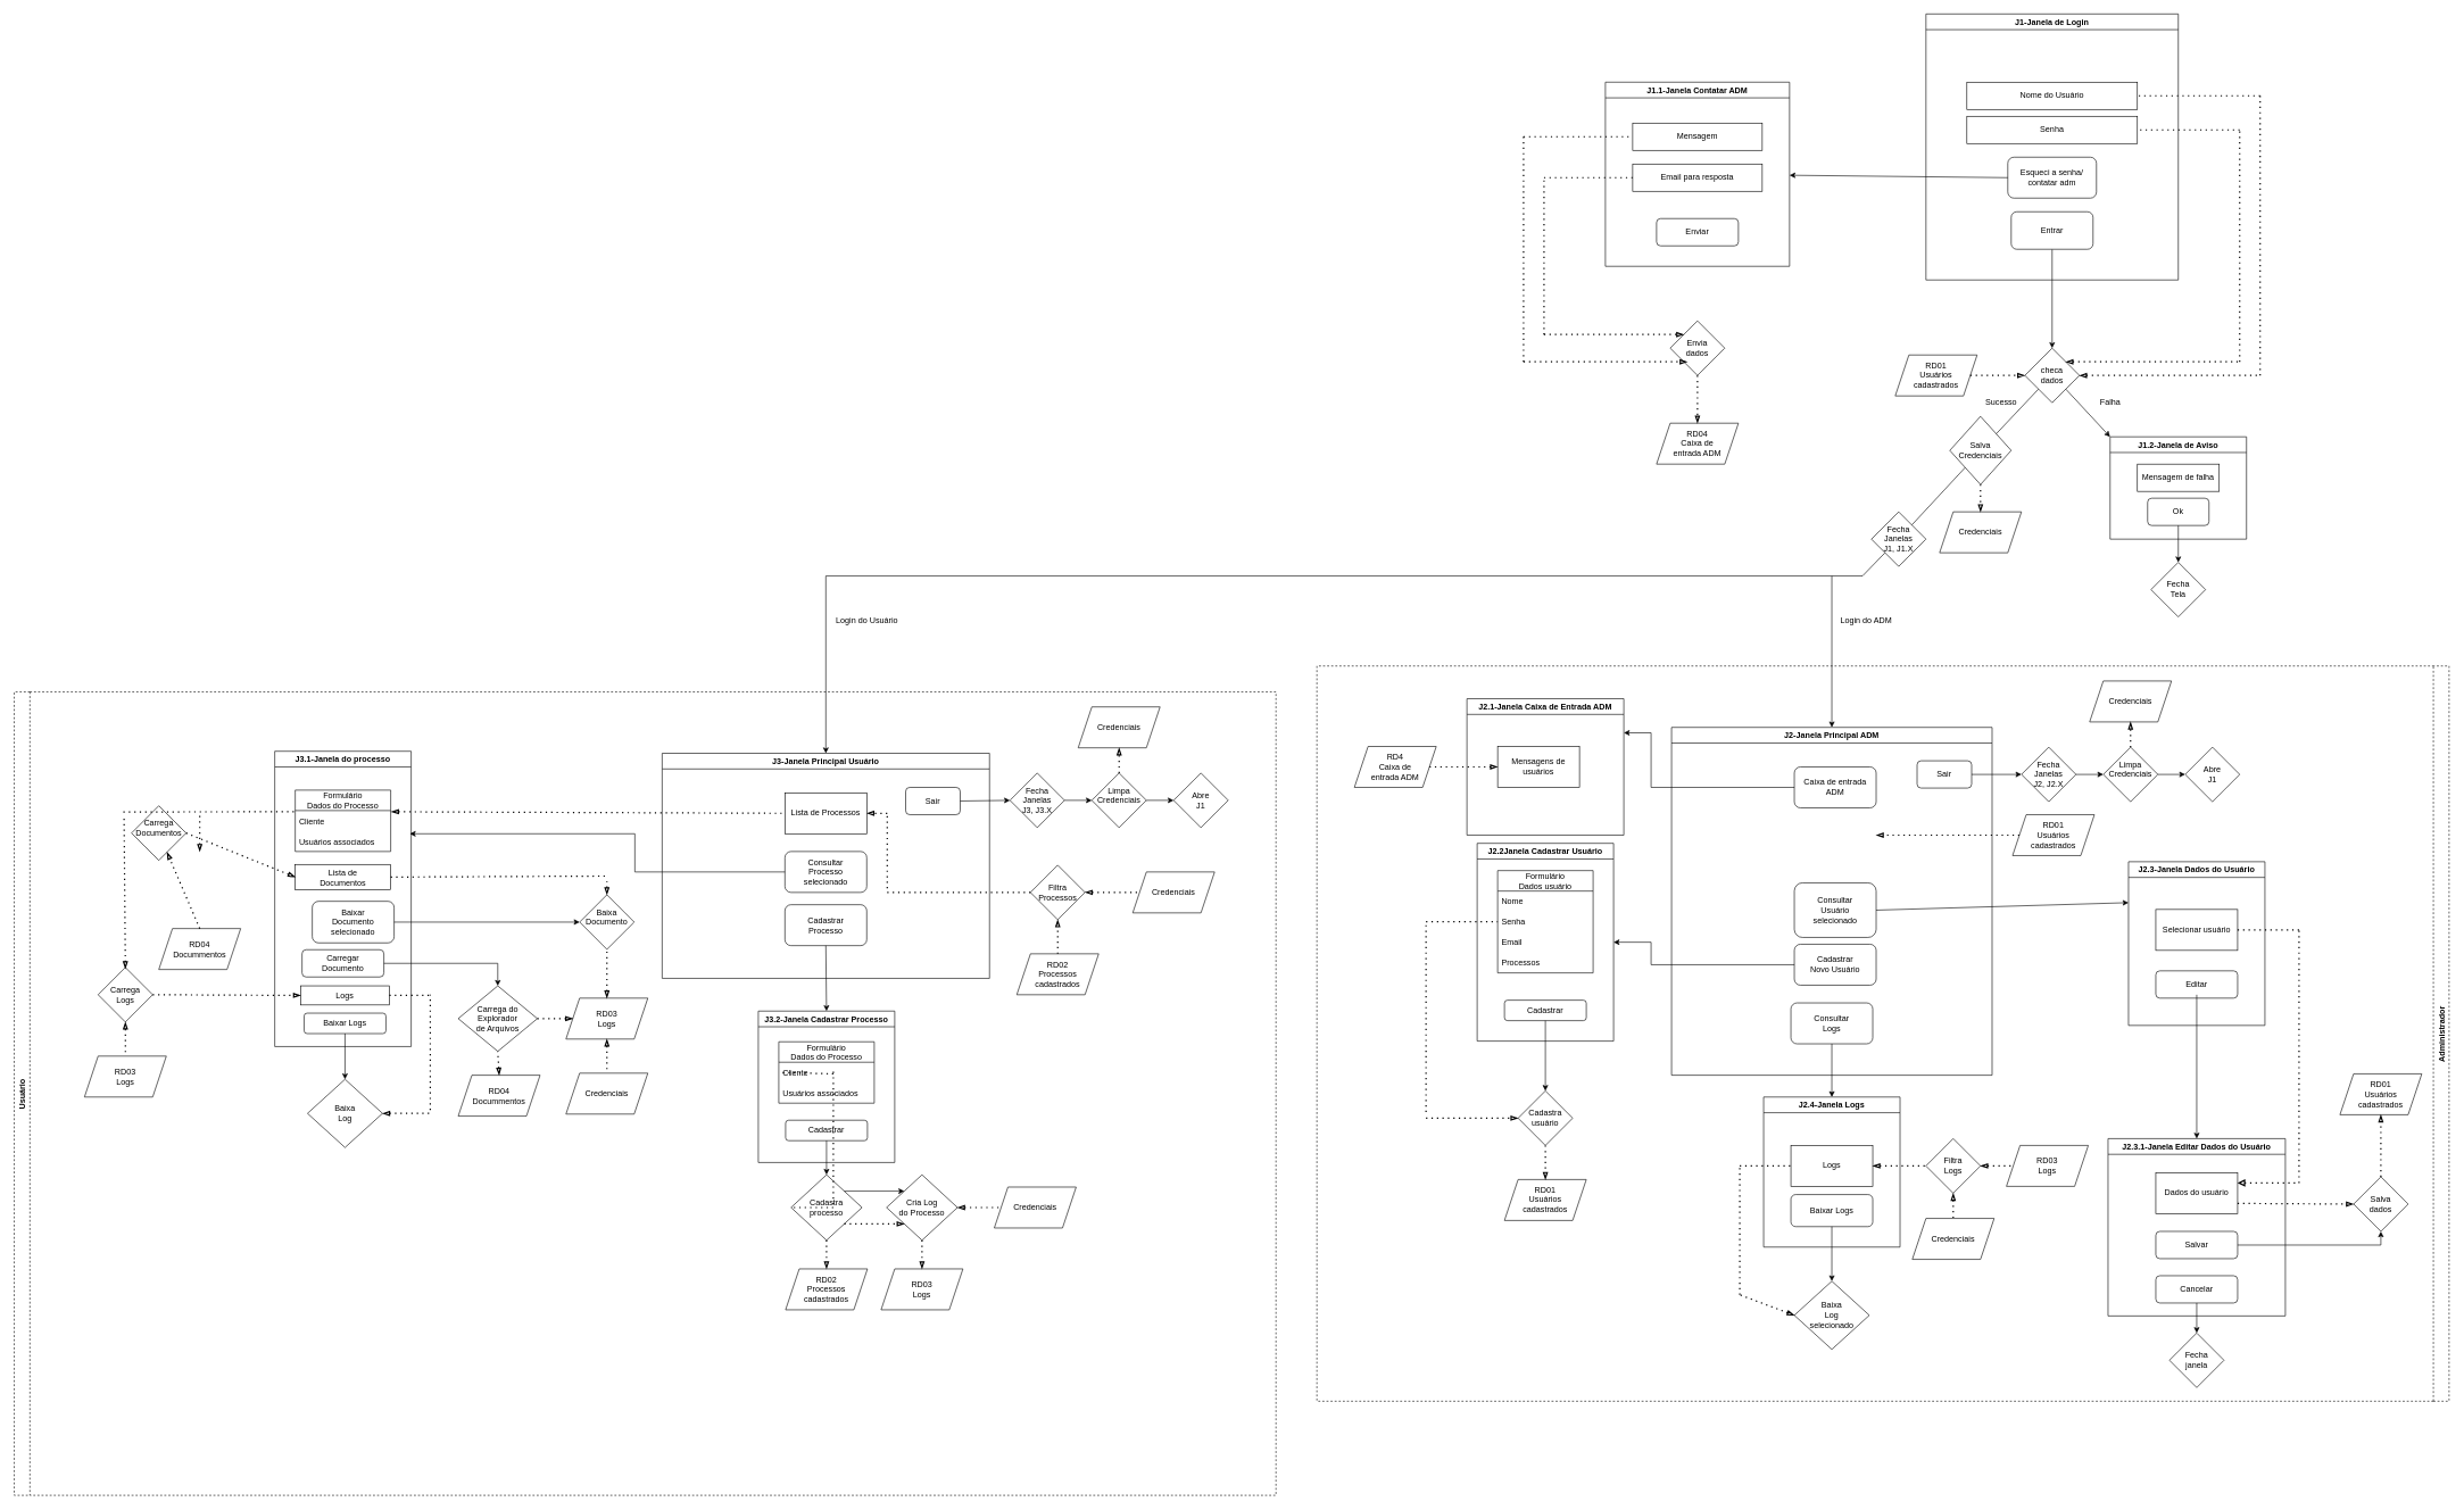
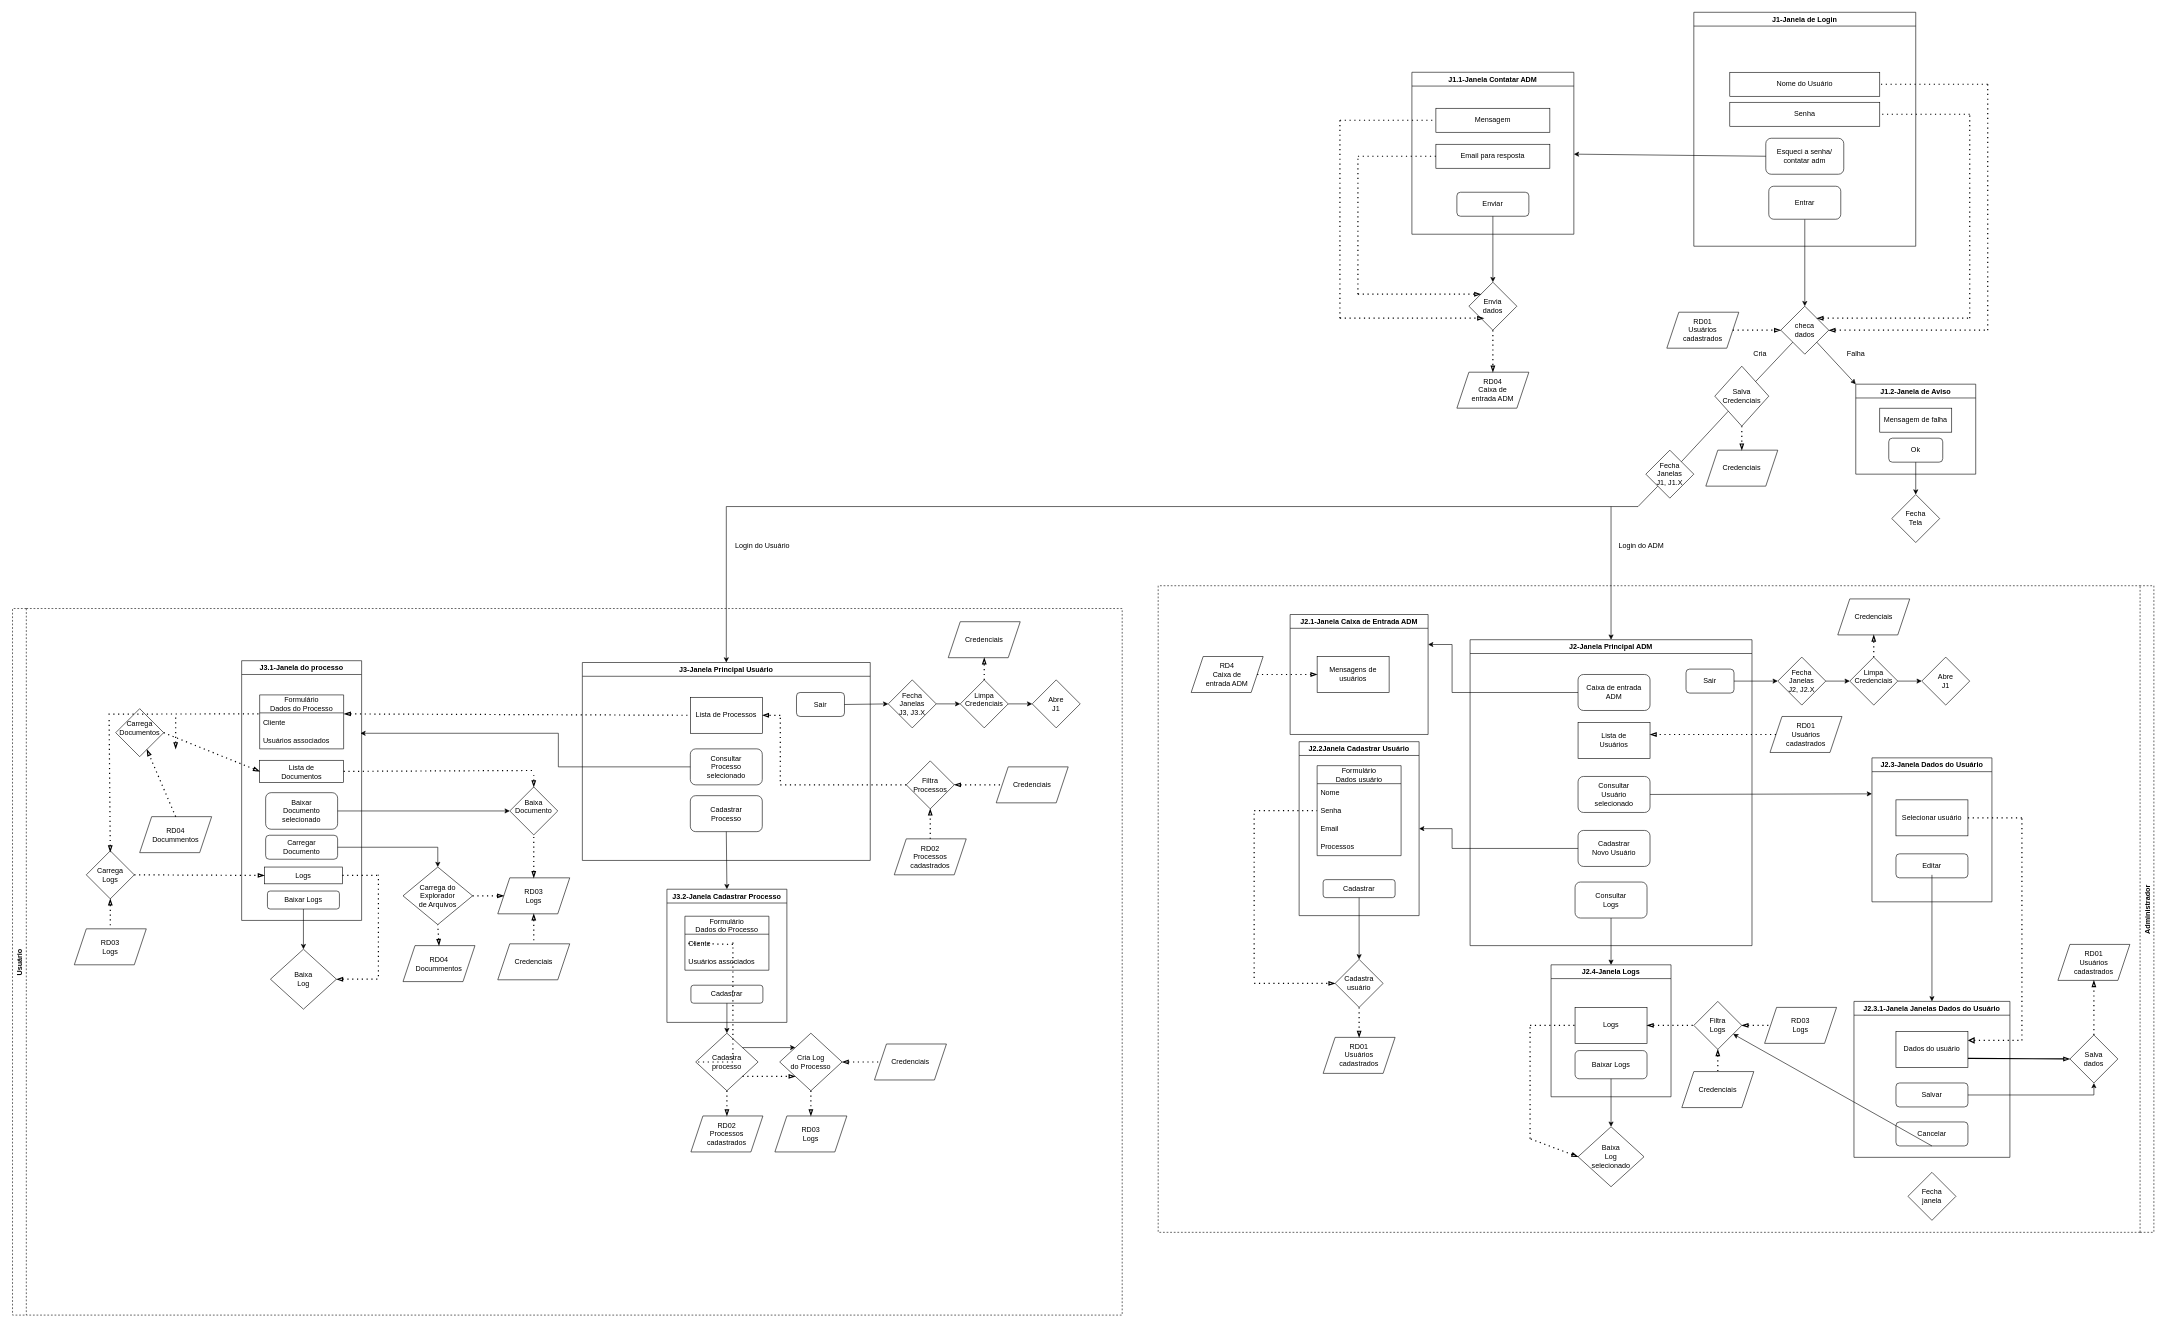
+ <mxCell id="29" value="" style="endArrow=classic;html=1;rounded=0;exitX=0.5;exitY=1;exitDx=0;exitDy=0;entryX=0.5;entryY=0;entryDx=0;entryDy=0;" parent="1" source="9" target="28" edge="1"><mxGeometry width="50" height="50" relative="1" as="geometry"><mxPoint x="2623" y="380" as="sourcePoint" /><mxPoint x="2673" y="330" as="targetPoint" /></mxGeometry></mxCell>
- <mxCell id="20" value="Sucesso" style="text;html=1;align=center;verticalAlign=middle;resizable=0;points=[];autosize=1;strokeColor=none;fillColor=none;" parent="1" vertex="1"><mxGeometry x="2898" y="575" width="70" height="30" as="geometry" /></mxCell>
+ <mxCell id="20" value="Cria" style="text;html=1;align=center;verticalAlign=middle;resizable=0;points=[];autosize=1;strokeColor=none;fillColor=none;" parent="1" vertex="1"><mxGeometry x="2898" y="575" width="70" height="30" as="geometry" /></mxCell>
+ <mxCell id="104" value="&lt;div&gt;Lista de&lt;/div&gt;&lt;div&gt;Usuários&lt;br&gt;&lt;/div&gt;" style="rounded=0;whiteSpace=wrap;html=1;" parent="84" vertex="1"><mxGeometry x="700" y="228" width="120" height="60" as="geometry" /></mxCell>
- <mxCell id="101" value="&lt;div&gt;Consultar&lt;/div&gt;&lt;div&gt;Usuário&lt;/div&gt;&lt;div&gt;selecionado&lt;br&gt;&lt;/div&gt;" style="rounded=1;whiteSpace=wrap;html=1;" parent="84" vertex="1"><mxGeometry x="700" y="318" width="120" height="80" as="geometry" /></mxCell>
+ <mxCell id="101" value="&lt;div&gt;Consultar&lt;/div&gt;&lt;div&gt;Usuário&lt;/div&gt;&lt;div&gt;selecionado&lt;br&gt;&lt;/div&gt;" style="rounded=1;whiteSpace=wrap;html=1;" parent="84" vertex="1"><mxGeometry x="700" y="318" width="120" height="60" as="geometry" /></mxCell>
- <mxCell id="153" value="&lt;div&gt;Baixar&lt;/div&gt;&lt;div&gt;Documento&lt;br&gt;&lt;/div&gt;&lt;div&gt;selecionado&lt;br&gt;&lt;/div&gt;" style="rounded=1;whiteSpace=wrap;html=1;" parent="148" vertex="1"><mxGeometry x="55" y="220" width="120" height="61" as="geometry" /></mxCell>
+ <mxCell id="153" value="&lt;div&gt;Baixar&lt;/div&gt;&lt;div&gt;Documento&lt;br&gt;&lt;/div&gt;&lt;div&gt;selecionado&lt;br&gt;&lt;/div&gt;" style="rounded=1;whiteSpace=wrap;html=1;" parent="148" vertex="1"><mxGeometry x="40" y="220" width="120" height="61" as="geometry" /></mxCell>
- <mxCell id="67" value="J2.3.1-Janela Editar Dados do Usuário" style="swimlane;startSize=23;" parent="1" vertex="1"><mxGeometry x="3090" y="1669" width="260" height="260" as="geometry" /></mxCell>
+ <mxCell id="67" value="J2.3.1-Janela Janelas Dados do Usuário" style="swimlane;startSize=23;" parent="1" vertex="1"><mxGeometry x="3090" y="1669" width="260" height="260" as="geometry" /></mxCell>
- <mxCell id="109" value="" style="endArrow=blockThin;dashed=1;html=1;dashPattern=1 3;strokeWidth=2;rounded=0;jumpStyle=none;exitX=1;exitY=0.75;exitDx=0;exitDy=0;entryX=0;entryY=0.5;entryDx=0;entryDy=0;endFill=0;" parent="84" source="108" target="100" edge="1"><mxGeometry width="50" height="50" relative="1" as="geometry"><mxPoint x="1280" y="723" as="sourcePoint" /><mxPoint x="1330" y="673" as="targetPoint" /></mxGeometry></mxCell>
+ <mxCell id="109" value="" style="endArrow=blockThin;dashed=0;html=1;dashPattern=1 3;strokeWidth=2;rounded=0;jumpStyle=none;exitX=1;exitY=0.75;exitDx=0;exitDy=0;entryX=0;entryY=0.5;entryDx=0;entryDy=0;endFill=0;" parent="84" source="108" target="100" edge="1"><mxGeometry width="50" height="50" relative="1" as="geometry"><mxPoint x="1280" y="723" as="sourcePoint" /><mxPoint x="1330" y="673" as="targetPoint" /></mxGeometry></mxCell>
- <mxCell id="113" value="" style="endArrow=classic;html=1;rounded=0;jumpStyle=none;exitX=0.5;exitY=1;exitDx=0;exitDy=0;entryX=0.5;entryY=0;entryDx=0;entryDy=0;" parent="84" source="112" target="85" edge="1"><mxGeometry width="50" height="50" relative="1" as="geometry"><mxPoint x="1320" y="803" as="sourcePoint" /><mxPoint x="1290" y="983" as="targetPoint" /></mxGeometry></mxCell>
+ <mxCell id="113" value="" style="endArrow=classic;html=1;rounded=0;jumpStyle=none;exitX=0.5;exitY=1;exitDx=0;exitDy=0;" parent="84" source="112" target="96" edge="1"><mxGeometry width="50" height="50" relative="1" as="geometry"><mxPoint x="1320" y="803" as="sourcePoint" /><mxPoint x="1290" y="983" as="targetPoint" /></mxGeometry></mxCell>
